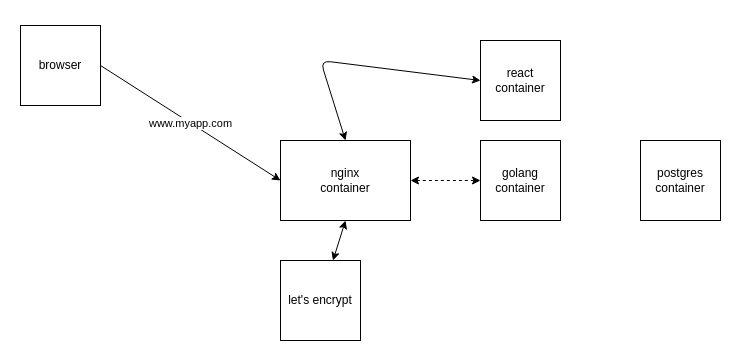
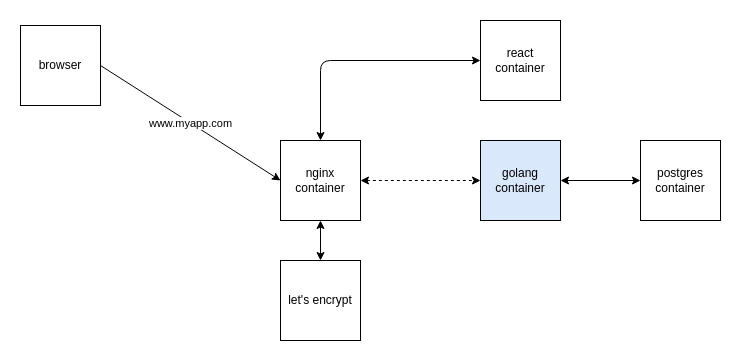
- <mxCell id="7" value="react&lt;br&gt;container" style="whiteSpace=wrap;html=1;aspect=fixed;" parent="1" vertex="1"><mxGeometry x="480" y="40" width="80" height="80" as="geometry" /></mxCell>
+ <mxCell id="7" value="react&lt;br&gt;container" style="whiteSpace=wrap;html=1;aspect=fixed;" parent="1" vertex="1"><mxGeometry x="480" y="20" width="80" height="80" as="geometry" /></mxCell>
- <mxCell id="5" value="nginx&lt;br&gt;container" style="whiteSpace=wrap;html=1;aspect=fixed;" parent="1" vertex="1"><mxGeometry x="280" y="140" width="130" height="80" as="geometry" /></mxCell>
+ <mxCell id="5" value="nginx&lt;br&gt;container" style="whiteSpace=wrap;html=1;aspect=fixed;" parent="1" vertex="1"><mxGeometry x="280" y="140" width="80" height="80" as="geometry" /></mxCell>
- <mxCell id="9" value="golang&lt;br&gt;container" style="whiteSpace=wrap;html=1;aspect=fixed;" parent="1" vertex="1"><mxGeometry x="480" y="140" width="80" height="80" as="geometry" /></mxCell>
+ <mxCell id="9" value="golang&lt;br&gt;container" style="whiteSpace=wrap;html=1;aspect=fixed;fillColor=#dae8fc;" parent="1" vertex="1"><mxGeometry x="480" y="140" width="80" height="80" as="geometry" /></mxCell>
+ <mxCell id="8" style="edgeStyle=none;html=1;exitX=1;exitY=0.5;exitDx=0;exitDy=0;entryX=0;entryY=0.5;entryDx=0;entryDy=0;startArrow=classic;startFill=1;" parent="1" source="9" target="6" edge="1"><mxGeometry relative="1" as="geometry" /></mxCell>
